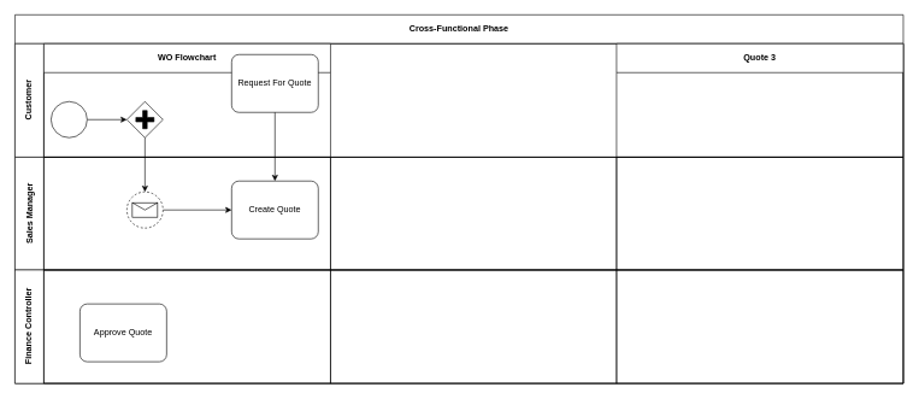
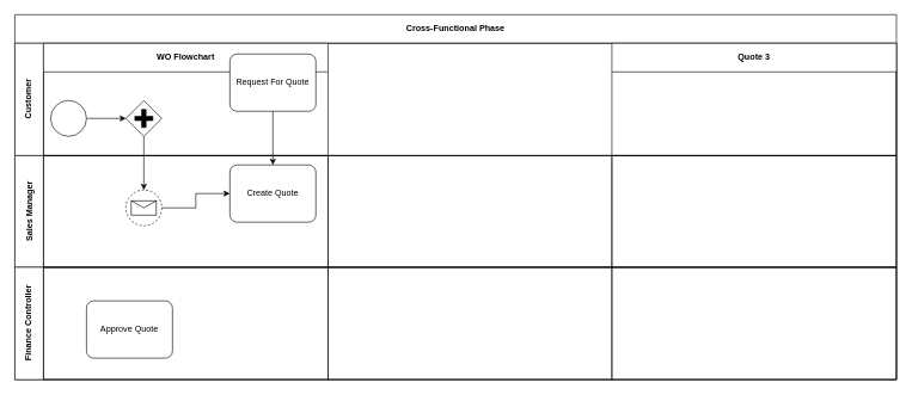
- <mxCell id="14" value="Create Quote" style="points=[[0.25,0,0],[0.5,0,0],[0.75,0,0],[1,0.25,0],[1,0.5,0],[1,0.75,0],[0.75,1,0],[0.5,1,0],[0.25,1,0],[0,0.75,0],[0,0.5,0],[0,0.25,0]];shape=mxgraph.bpmn.task;whiteSpace=wrap;rectStyle=rounded;size=10;taskMarker=abstract;" vertex="1" parent="11"><mxGeometry x="260" y="33" width="120" height="80" as="geometry" /></mxCell>
+ <mxCell id="14" value="Create Quote" style="points=[[0.25,0,0],[0.5,0,0],[0.75,0,0],[1,0.25,0],[1,0.5,0],[1,0.75,0],[0.75,1,0],[0.5,1,0],[0.25,1,0],[0,0.75,0],[0,0.5,0],[0,0.25,0]];shape=mxgraph.bpmn.task;whiteSpace=wrap;rectStyle=rounded;size=10;taskMarker=abstract;" vertex="1" parent="11"><mxGeometry x="260" y="13" width="120" height="80" as="geometry" /></mxCell>
- <mxCell id="19" value="Approve Quote" style="points=[[0.25,0,0],[0.5,0,0],[0.75,0,0],[1,0.25,0],[1,0.5,0],[1,0.75,0],[0.75,1,0],[0.5,1,0],[0.25,1,0],[0,0.75,0],[0,0.5,0],[0,0.25,0]];shape=mxgraph.bpmn.task;whiteSpace=wrap;rectStyle=rounded;size=10;taskMarker=abstract;" vertex="1" parent="18"><mxGeometry x="50" y="47" width="120" height="80" as="geometry" /></mxCell>
+ <mxCell id="19" value="Approve Quote" style="points=[[0.25,0,0],[0.5,0,0],[0.75,0,0],[1,0.25,0],[1,0.5,0],[1,0.75,0],[0.75,1,0],[0.5,1,0],[0.25,1,0],[0,0.75,0],[0,0.5,0],[0,0.25,0]];shape=mxgraph.bpmn.task;whiteSpace=wrap;rectStyle=rounded;size=10;taskMarker=abstract;" vertex="1" parent="18"><mxGeometry x="60" y="47" width="120" height="80" as="geometry" /></mxCell>
